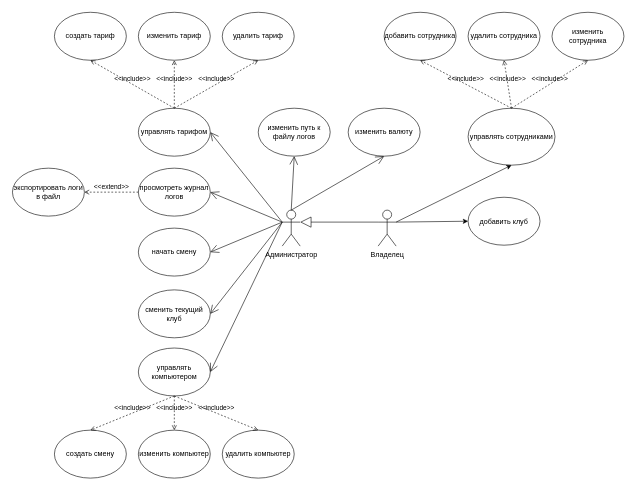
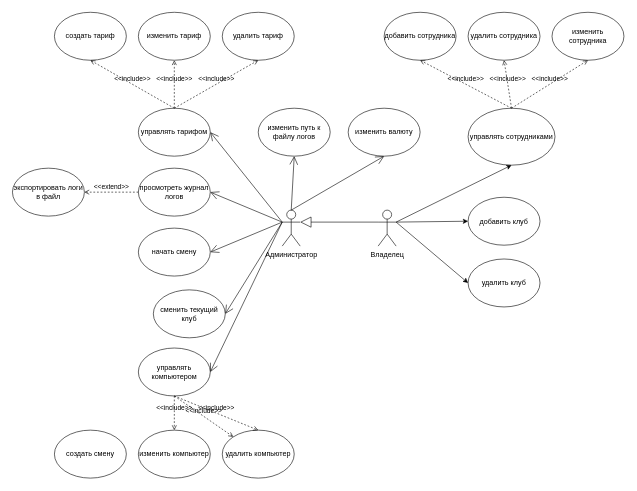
+ <mxCell id="38" value="" style="endArrow=classic;html=1;rounded=0;exitX=1;exitY=0.333;exitDx=0;exitDy=0;exitPerimeter=0;entryX=0;entryY=0.5;entryDx=0;entryDy=0;" edge="1" parent="1" source="3" target="36"><mxGeometry width="50" height="50" relative="1" as="geometry"><mxPoint x="670" y="380" as="sourcePoint" /><mxPoint x="790" y="410" as="targetPoint" /></mxGeometry></mxCell>
+ <mxCell id="36" value="удалить клуб" style="ellipse;whiteSpace=wrap;html=1;" vertex="1" parent="1"><mxGeometry x="780" y="431.5" width="120" height="80" as="geometry" /></mxCell>
- <mxCell id="16" value="сменить текущий клуб" style="ellipse;whiteSpace=wrap;html=1;" vertex="1" parent="1"><mxGeometry x="230" y="483" width="120" height="80" as="geometry" /></mxCell>
+ <mxCell id="16" value="сменить текущий клуб" style="ellipse;whiteSpace=wrap;html=1;" vertex="1" parent="1"><mxGeometry x="255" y="483" width="120" height="80" as="geometry" /></mxCell>
- <mxCell id="31" value="&amp;lt;&amp;lt;include&amp;gt;&amp;gt;" style="html=1;verticalAlign=bottom;labelBackgroundColor=none;endArrow=open;endFill=0;dashed=1;rounded=0;entryX=0.5;entryY=0;entryDx=0;entryDy=0;exitX=0.5;exitY=1;exitDx=0;exitDy=0;" edge="1" parent="1" source="13" target="7"><mxGeometry width="160" relative="1" as="geometry"><mxPoint x="290" y="717" as="sourcePoint" /><mxPoint x="150" y="637" as="targetPoint" /></mxGeometry></mxCell>
+ <mxCell id="31" value="&amp;lt;&amp;lt;include&amp;gt;&amp;gt;" style="html=1;verticalAlign=bottom;labelBackgroundColor=none;endArrow=open;endFill=0;dashed=1;rounded=0;exitX=0.5;exitY=1;exitDx=0;exitDy=0;" edge="1" parent="1" source="13" target="9"><mxGeometry width="160" relative="1" as="geometry"><mxPoint x="290" y="717" as="sourcePoint" /><mxPoint x="150" y="637" as="targetPoint" /></mxGeometry></mxCell>
